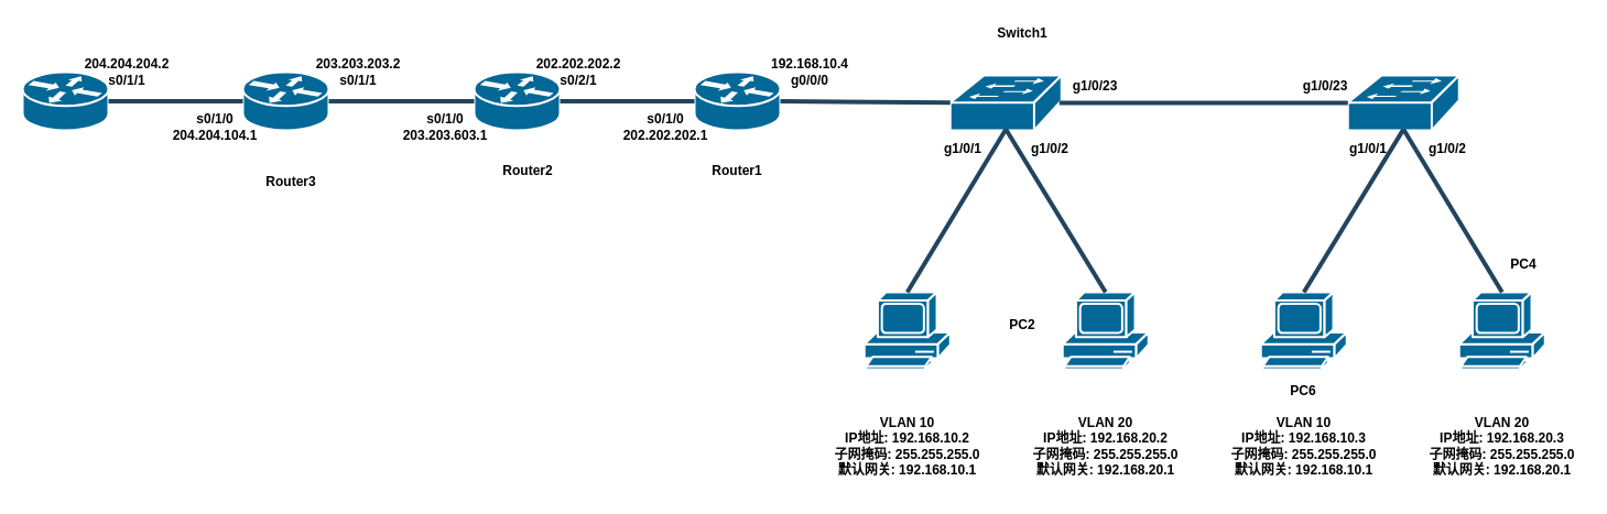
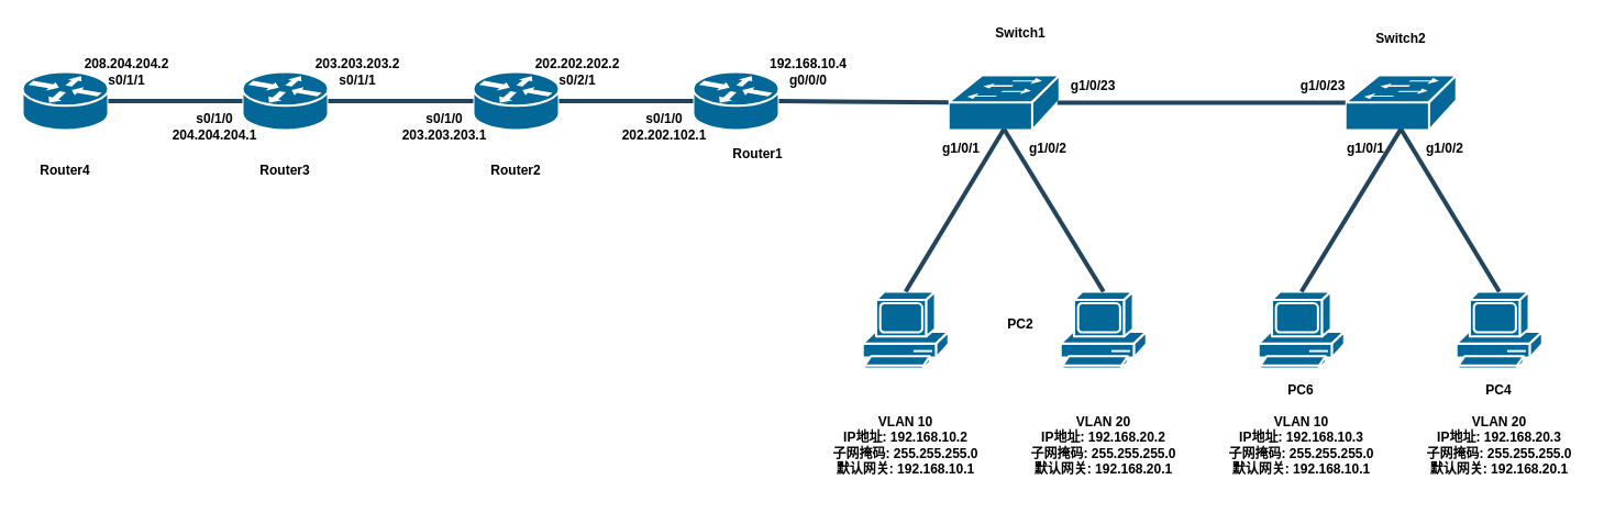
+ <mxCell id="39" value="Switch2" style="text;html=1;strokeColor=none;fillColor=none;align=center;verticalAlign=middle;whiteSpace=wrap;rounded=0;fontStyle=1" parent="1" vertex="1"><mxGeometry x="1253.75" y="25" width="40" height="20" as="geometry" /></mxCell>
- <mxCell id="21" value="&lt;span&gt;204.204.204.2&lt;br&gt;s0/1/1&lt;/span&gt;" style="text;html=1;strokeColor=none;fillColor=none;align=center;verticalAlign=middle;whiteSpace=wrap;rounded=0;fontStyle=1" parent="1" vertex="1"><mxGeometry x="70" y="45" width="90" height="40" as="geometry" /></mxCell>
+ <mxCell id="21" value="&lt;span&gt;208.204.204.2&lt;br&gt;s0/1/1&lt;/span&gt;" style="text;html=1;strokeColor=none;fillColor=none;align=center;verticalAlign=middle;whiteSpace=wrap;rounded=0;fontStyle=1" parent="1" vertex="1"><mxGeometry x="70" y="45" width="90" height="40" as="geometry" /></mxCell>
- <mxCell id="44" value="s0/1/0&lt;br&gt;204.204.104.1" style="text;html=1;strokeColor=none;fillColor=none;align=center;verticalAlign=middle;whiteSpace=wrap;rounded=0;fontStyle=1" parent="1" vertex="1"><mxGeometry x="150" y="95" width="90" height="40" as="geometry" /></mxCell>
+ <mxCell id="44" value="s0/1/0&lt;br&gt;204.204.204.1" style="text;html=1;strokeColor=none;fillColor=none;align=center;verticalAlign=middle;whiteSpace=wrap;rounded=0;fontStyle=1" parent="1" vertex="1"><mxGeometry x="150" y="95" width="90" height="40" as="geometry" /></mxCell>
- <mxCell id="45" value="s0/1/0&lt;br&gt;203.203.603.1" style="text;html=1;strokeColor=none;fillColor=none;align=center;verticalAlign=middle;whiteSpace=wrap;rounded=0;fontStyle=1" parent="1" vertex="1"><mxGeometry x="359" y="95" width="90" height="40" as="geometry" /></mxCell>
+ <mxCell id="45" value="s0/1/0&lt;br&gt;203.203.203.1" style="text;html=1;strokeColor=none;fillColor=none;align=center;verticalAlign=middle;whiteSpace=wrap;rounded=0;fontStyle=1" parent="1" vertex="1"><mxGeometry x="359" y="95" width="90" height="40" as="geometry" /></mxCell>
- <mxCell id="46" value="s0/1/0&lt;br&gt;202.202.202.1" style="text;html=1;strokeColor=none;fillColor=none;align=center;verticalAlign=middle;whiteSpace=wrap;rounded=0;fontStyle=1" parent="1" vertex="1"><mxGeometry x="559" y="95" width="90" height="40" as="geometry" /></mxCell>
+ <mxCell id="46" value="s0/1/0&lt;br&gt;202.202.102.1" style="text;html=1;strokeColor=none;fillColor=none;align=center;verticalAlign=middle;whiteSpace=wrap;rounded=0;fontStyle=1" parent="1" vertex="1"><mxGeometry x="559" y="95" width="90" height="40" as="geometry" /></mxCell>
+ <mxCell id="34" value="&lt;span&gt;Router4&lt;/span&gt;" style="text;html=1;strokeColor=none;fillColor=none;align=center;verticalAlign=middle;whiteSpace=wrap;rounded=0;fontStyle=1" parent="1" vertex="1"><mxGeometry x="39" y="145" width="40" height="20" as="geometry" /></mxCell>
- <mxCell id="36" value="Router2" style="text;html=1;strokeColor=none;fillColor=none;align=center;verticalAlign=middle;whiteSpace=wrap;rounded=0;fontStyle=1" parent="1" vertex="1"><mxGeometry x="459" y="145" width="40" height="20" as="geometry" /></mxCell>
+ <mxCell id="36" value="Router2" style="text;html=1;strokeColor=none;fillColor=none;align=center;verticalAlign=middle;whiteSpace=wrap;rounded=0;fontStyle=1" parent="1" vertex="1"><mxGeometry x="449" y="145" width="40" height="20" as="geometry" /></mxCell>
- <mxCell id="37" value="Router1" style="text;html=1;strokeColor=none;fillColor=none;align=center;verticalAlign=middle;whiteSpace=wrap;rounded=0;fontStyle=1" parent="1" vertex="1"><mxGeometry x="649" y="145" width="40" height="20" as="geometry" /></mxCell>
+ <mxCell id="37" value="Router1" style="text;html=1;strokeColor=none;fillColor=none;align=center;verticalAlign=middle;whiteSpace=wrap;rounded=0;fontStyle=1" parent="1" vertex="1"><mxGeometry x="669" y="130" width="40" height="20" as="geometry" /></mxCell>
- <mxCell id="35" value="Router3" style="text;html=1;strokeColor=none;fillColor=none;align=center;verticalAlign=middle;whiteSpace=wrap;rounded=0;fontStyle=1" parent="1" vertex="1"><mxGeometry x="244" y="155" width="40" height="20" as="geometry" /></mxCell>
+ <mxCell id="35" value="Router3" style="text;html=1;strokeColor=none;fillColor=none;align=center;verticalAlign=middle;whiteSpace=wrap;rounded=0;fontStyle=1" parent="1" vertex="1"><mxGeometry x="239" y="145" width="40" height="20" as="geometry" /></mxCell>
- <mxCell id="33" value="PC4" style="text;html=1;strokeColor=none;fillColor=none;align=center;verticalAlign=middle;whiteSpace=wrap;rounded=0;fontStyle=1" parent="1" vertex="1"><mxGeometry x="1363.25" y="230" width="40" height="20" as="geometry" /></mxCell>
+ <mxCell id="33" value="PC4" style="text;html=1;strokeColor=none;fillColor=none;align=center;verticalAlign=middle;whiteSpace=wrap;rounded=0;fontStyle=1" parent="1" vertex="1"><mxGeometry x="1343.25" y="345" width="40" height="20" as="geometry" /></mxCell>
